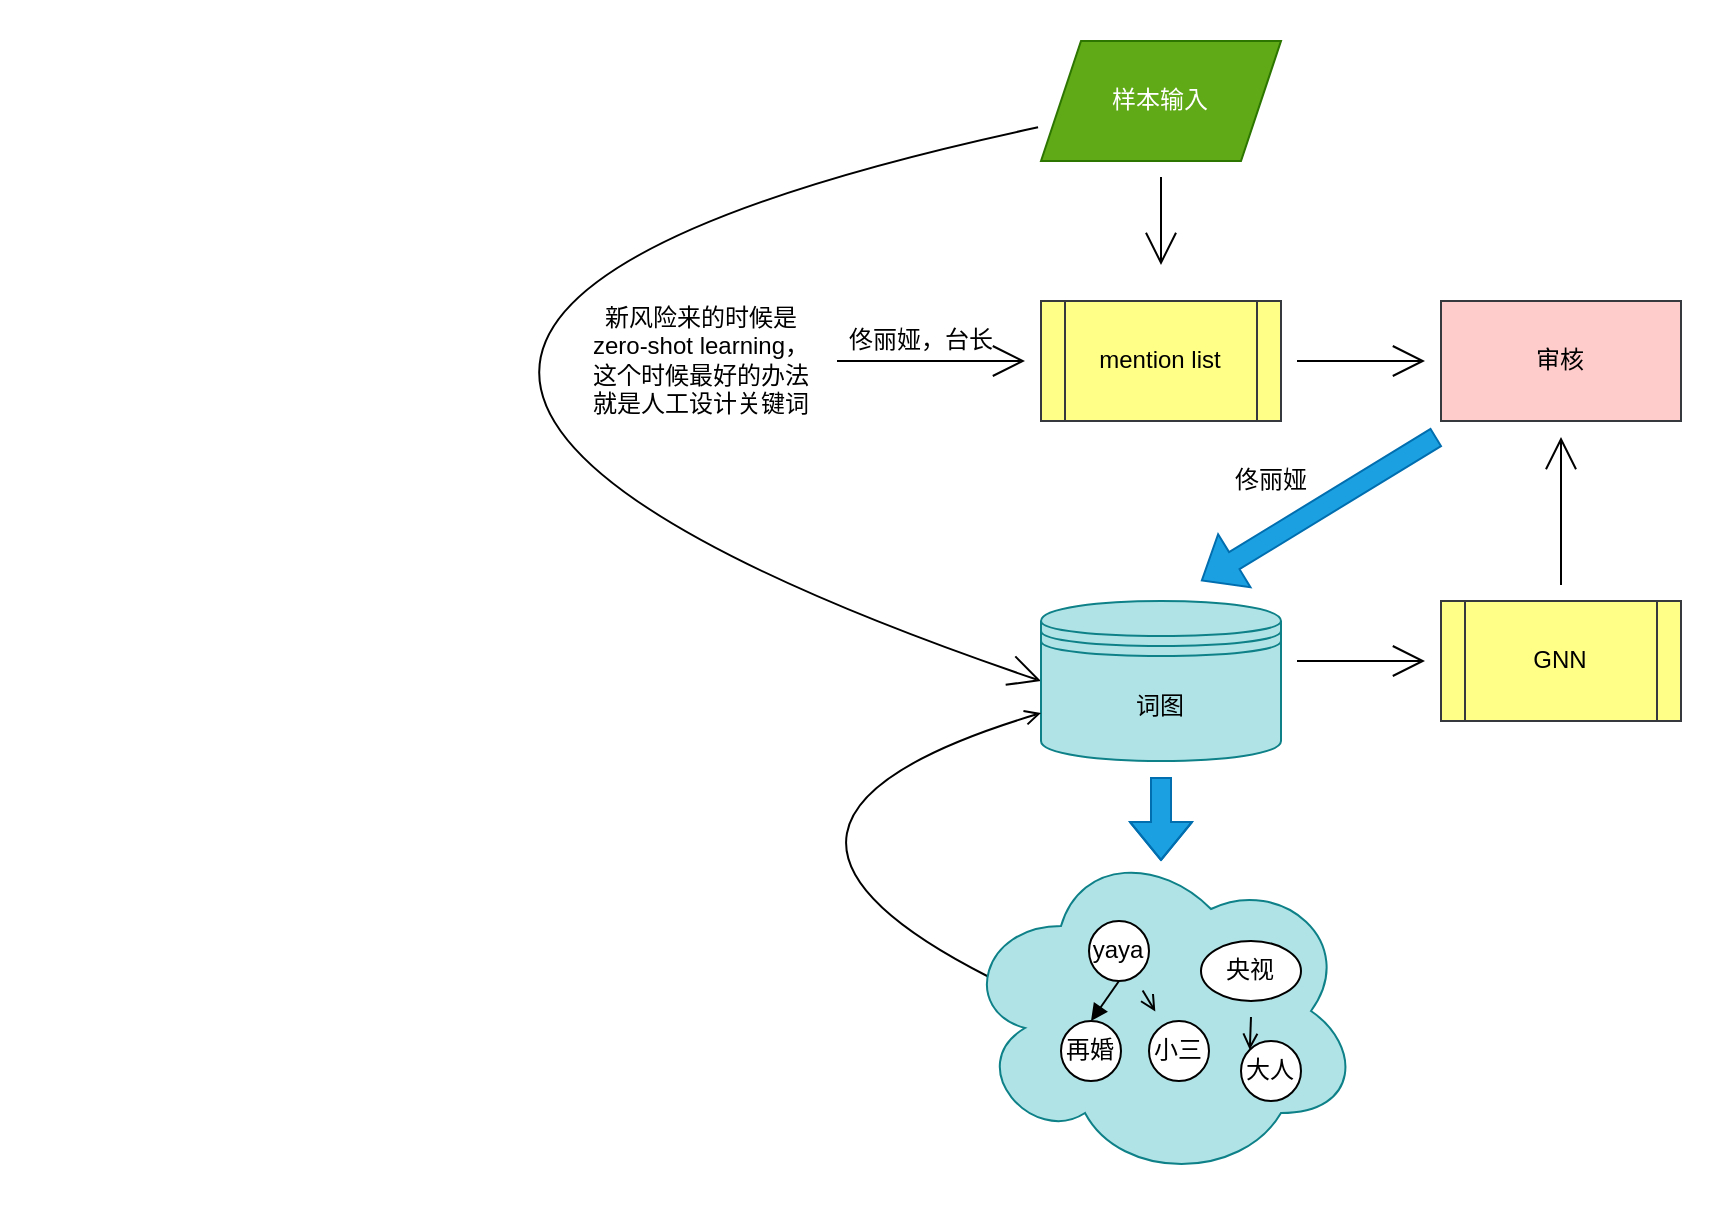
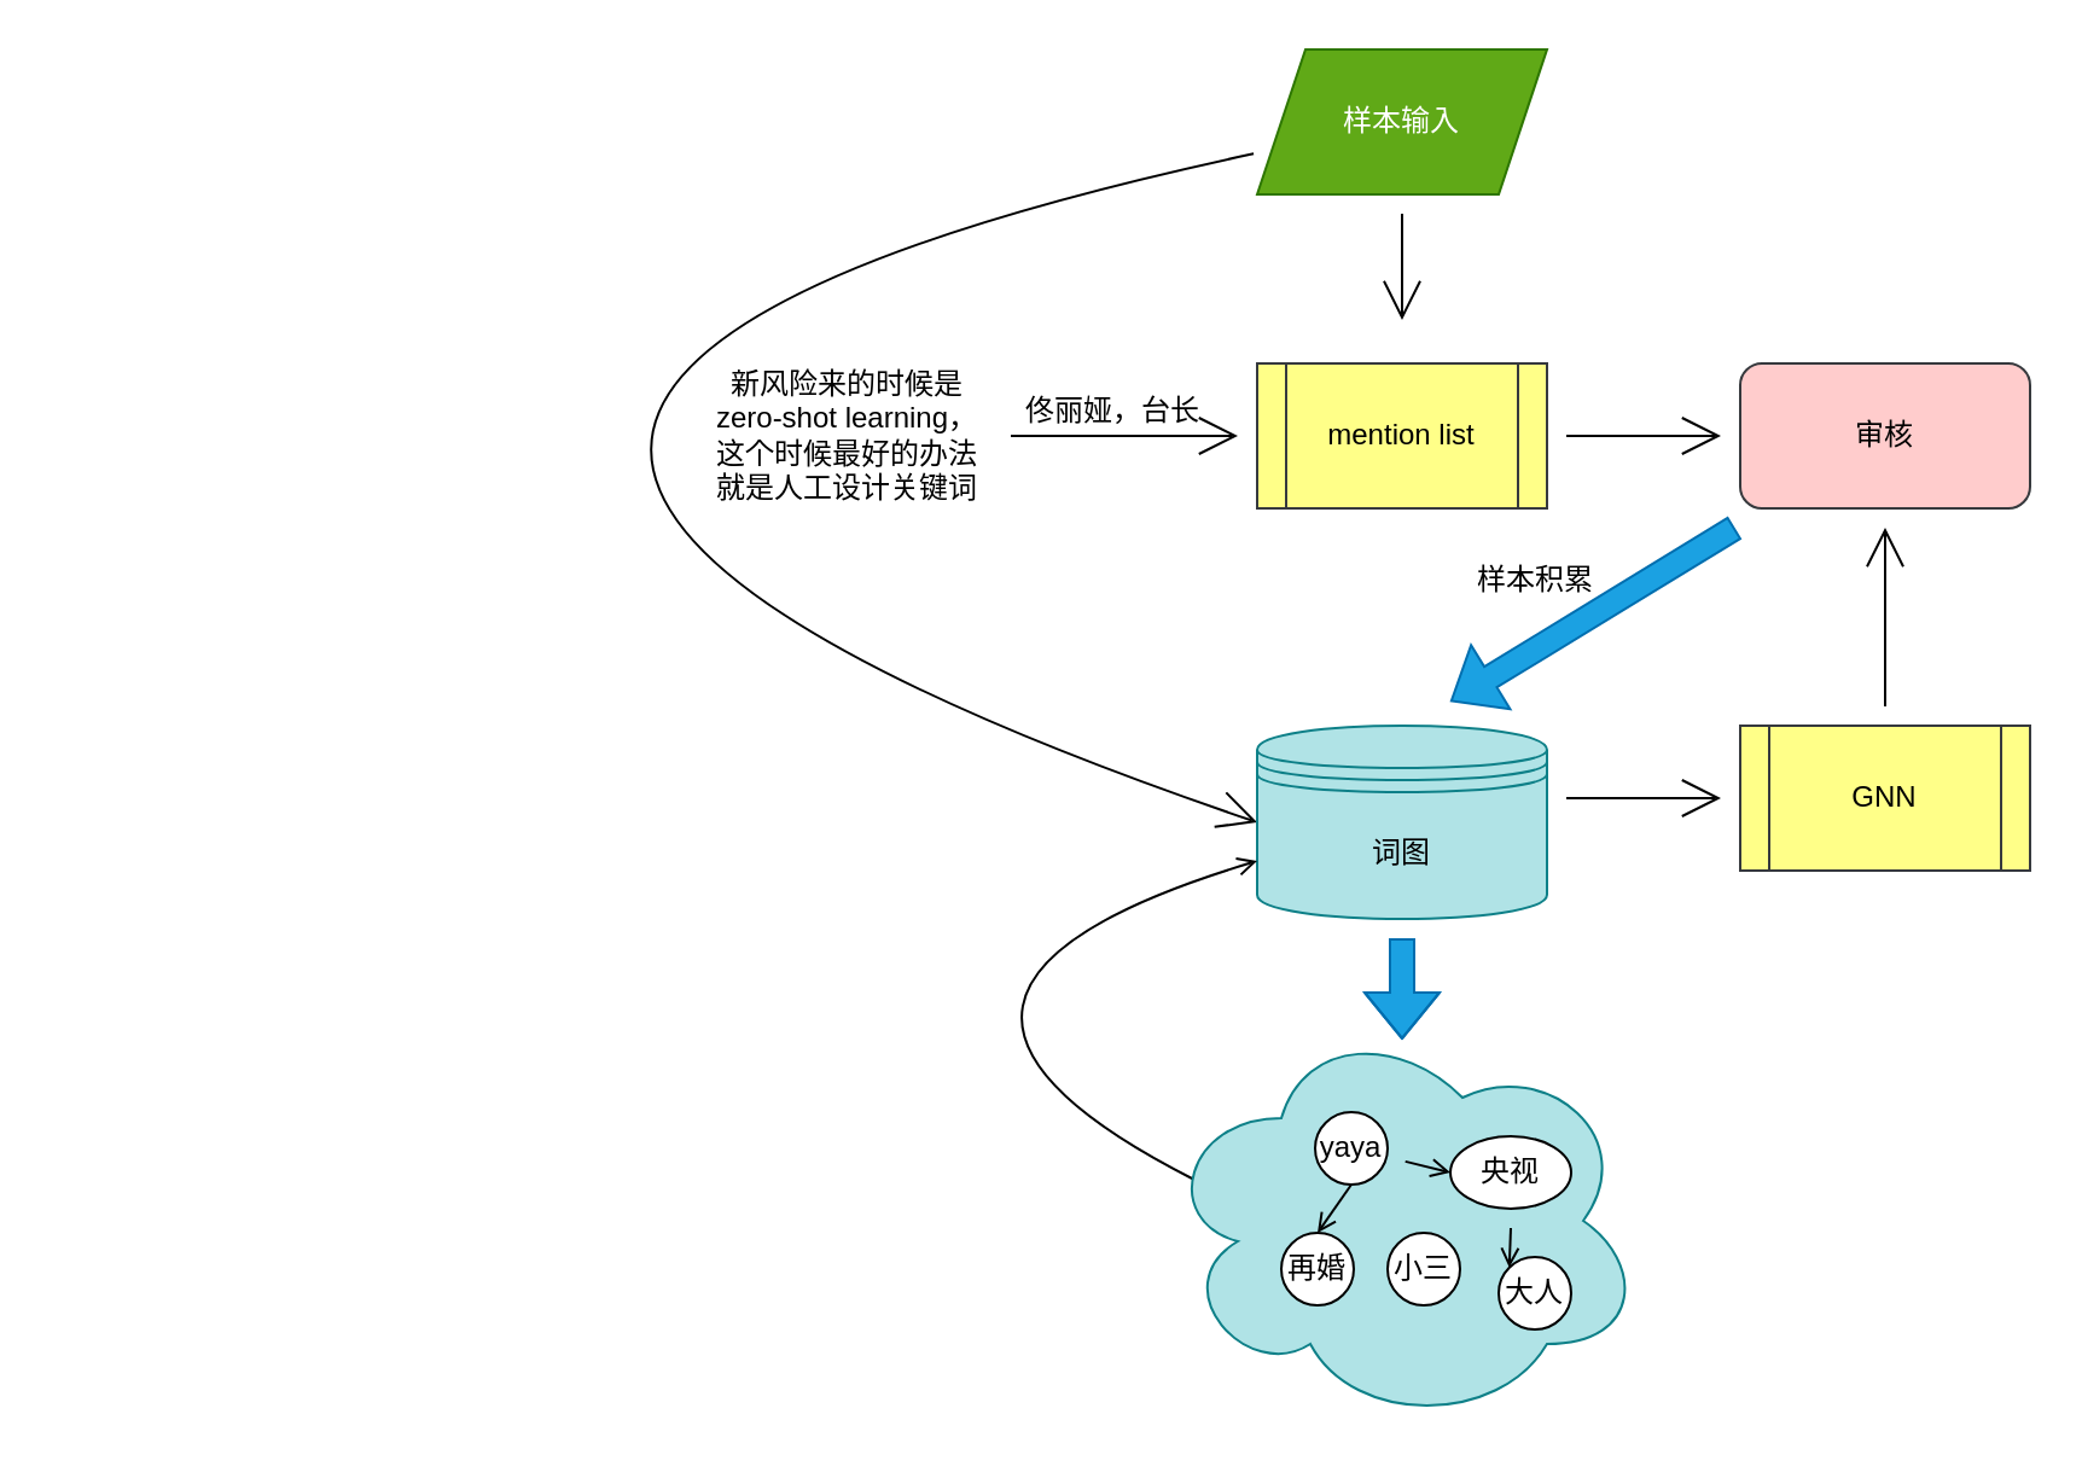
- <mxCell id="12" value="审核" style="whiteSpace=wrap;html=1;hachureGap=4;fillColor=#ffcccc;strokeColor=#36393d;" vertex="1" parent="1"><mxGeometry x="720" y="150" width="120" height="60" as="geometry" /></mxCell>
+ <mxCell id="12" value="审核" style="whiteSpace=wrap;html=1;hachureGap=4;fillColor=#ffcccc;strokeColor=#36393d;rounded=1;" vertex="1" parent="1"><mxGeometry x="720" y="150" width="120" height="60" as="geometry" /></mxCell>
- <mxCell id="13" value="佟丽娅" style="text;html=1;align=center;verticalAlign=middle;resizable=0;points=[];autosize=1;strokeColor=none;fillColor=none;" vertex="1" parent="1"><mxGeometry x="605" y="230" width="60" height="20" as="geometry" /></mxCell>
+ <mxCell id="13" value="样本积累" style="text;html=1;align=center;verticalAlign=middle;resizable=0;points=[];autosize=1;strokeColor=none;fillColor=none;" vertex="1" parent="1"><mxGeometry x="605" y="230" width="60" height="20" as="geometry" /></mxCell>
- <mxCell id="21" style="edgeStyle=none;curved=1;rounded=0;sketch=0;orthogonalLoop=1;jettySize=auto;html=1;shadow=0;endArrow=open;sourcePerimeterSpacing=8;targetPerimeterSpacing=8;" edge="1" parent="1" source="22" target="27"><mxGeometry relative="1" as="geometry" /></mxCell>
+ <mxCell id="21" style="edgeStyle=none;curved=1;rounded=0;sketch=0;orthogonalLoop=1;jettySize=auto;html=1;entryX=0;entryY=0.5;entryDx=0;entryDy=0;shadow=0;endArrow=open;sourcePerimeterSpacing=8;targetPerimeterSpacing=8;" edge="1" parent="1" source="22" target="24"><mxGeometry relative="1" as="geometry" /></mxCell>
- <mxCell id="20" style="edgeStyle=none;curved=1;rounded=0;sketch=0;orthogonalLoop=1;jettySize=auto;html=1;entryX=0.5;entryY=0;entryDx=0;entryDy=0;shadow=0;endArrow=block;sourcePerimeterSpacing=8;targetPerimeterSpacing=8;exitX=0.5;exitY=1;exitDx=0;exitDy=0;" edge="1" parent="1" source="22" target="25"><mxGeometry relative="1" as="geometry" /></mxCell>
+ <mxCell id="20" style="edgeStyle=none;curved=1;rounded=0;sketch=0;orthogonalLoop=1;jettySize=auto;html=1;entryX=0.5;entryY=0;entryDx=0;entryDy=0;shadow=0;endArrow=open;sourcePerimeterSpacing=8;targetPerimeterSpacing=8;exitX=0.5;exitY=1;exitDx=0;exitDy=0;" edge="1" parent="1" source="22" target="25"><mxGeometry relative="1" as="geometry" /></mxCell>
